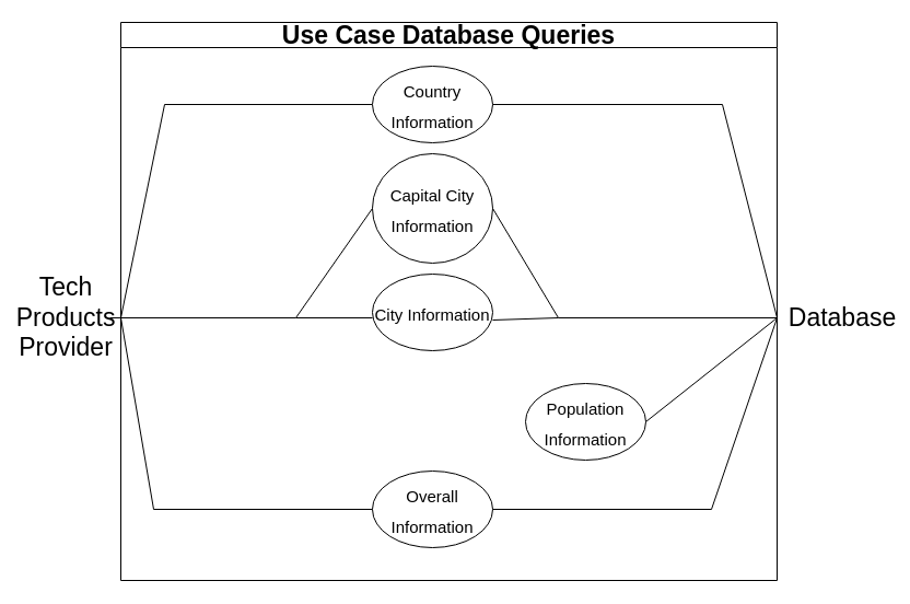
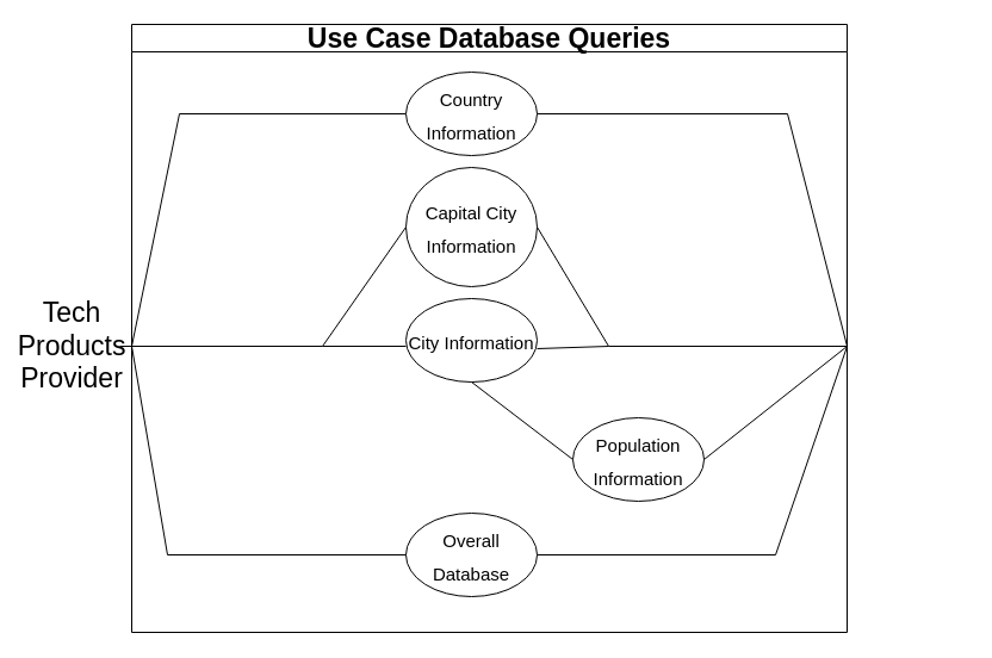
- <mxCell id="2" value="&lt;font style=&quot;font-size: 23px;&quot;&gt;Database&lt;/font&gt;" style="text;html=1;strokeColor=none;fillColor=none;align=center;verticalAlign=middle;whiteSpace=wrap;rounded=0;" vertex="1" parent="1"><mxGeometry x="730" y="250" width="80" height="80" as="geometry" /></mxCell>
+ <mxCell id="11" value="" style="endArrow=none;html=1;rounded=0;fontSize=15;exitX=0.5;exitY=1;exitDx=0;exitDy=0;entryX=0;entryY=0.5;entryDx=0;entryDy=0;" edge="1" parent="5" source="8" target="10"><mxGeometry width="50" height="50" relative="1" as="geometry"><mxPoint x="300" y="280" as="sourcePoint" /><mxPoint x="370" y="360" as="targetPoint" /></mxGeometry></mxCell>
- <mxCell id="9" value="&lt;font style=&quot;font-size: 15px;&quot;&gt;Overall Information&lt;/font&gt;" style="ellipse;whiteSpace=wrap;html=1;fontSize=23;" vertex="1" parent="5"><mxGeometry x="230" y="410" width="110" height="70" as="geometry" /></mxCell>
+ <mxCell id="9" value="&lt;font style=&quot;font-size: 15px;&quot;&gt;Overall Database&lt;/font&gt;" style="ellipse;whiteSpace=wrap;html=1;fontSize=23;" vertex="1" parent="5"><mxGeometry x="230" y="410" width="110" height="70" as="geometry" /></mxCell>
